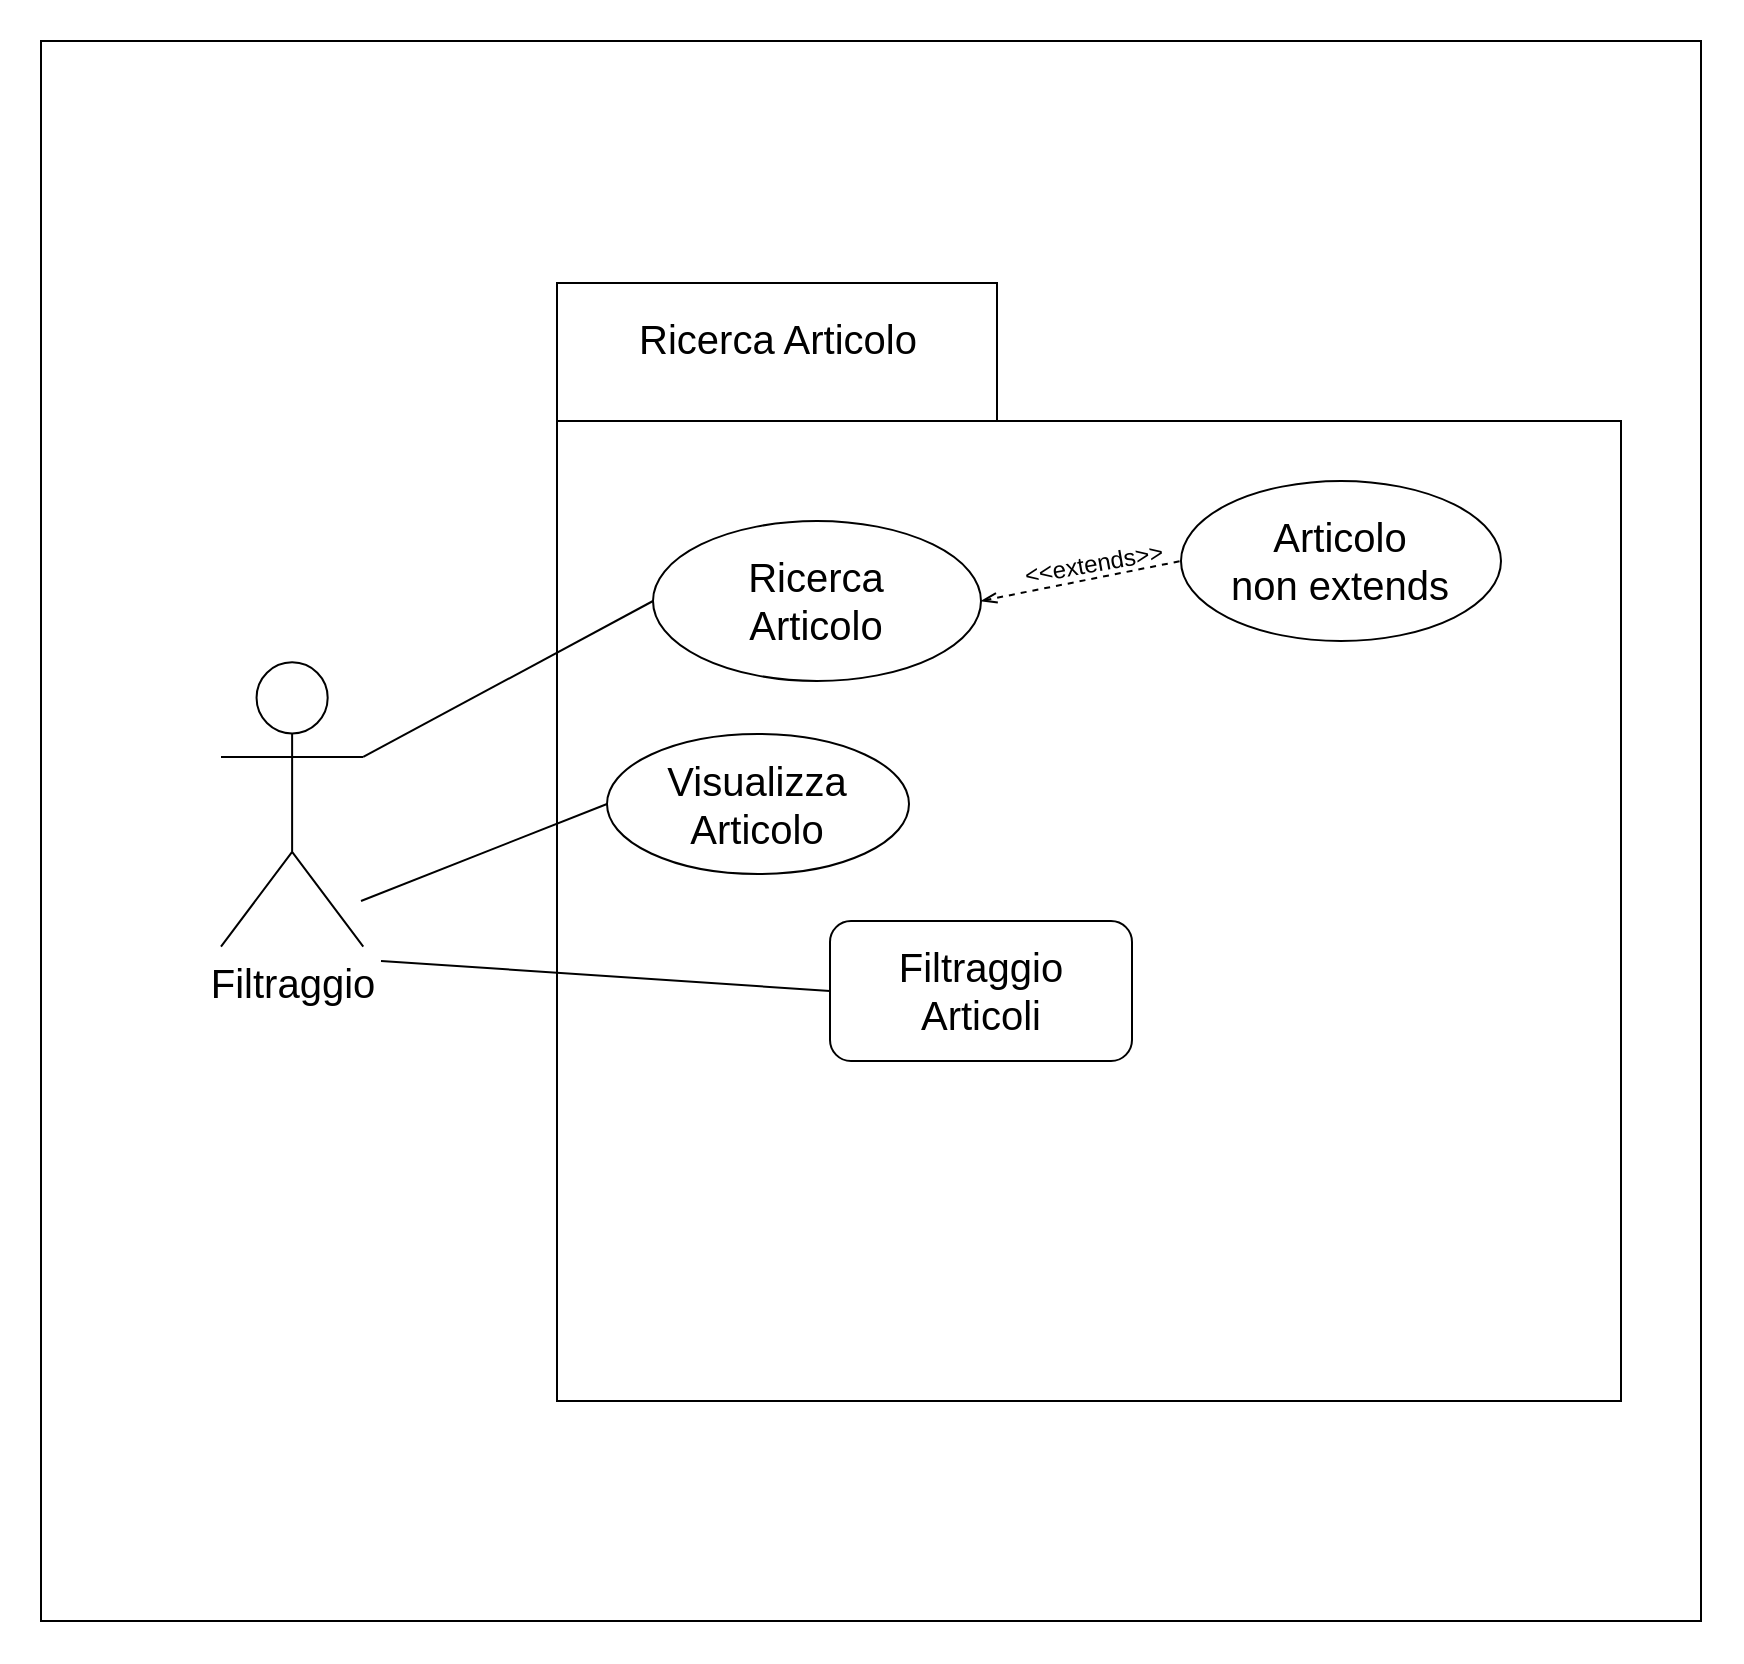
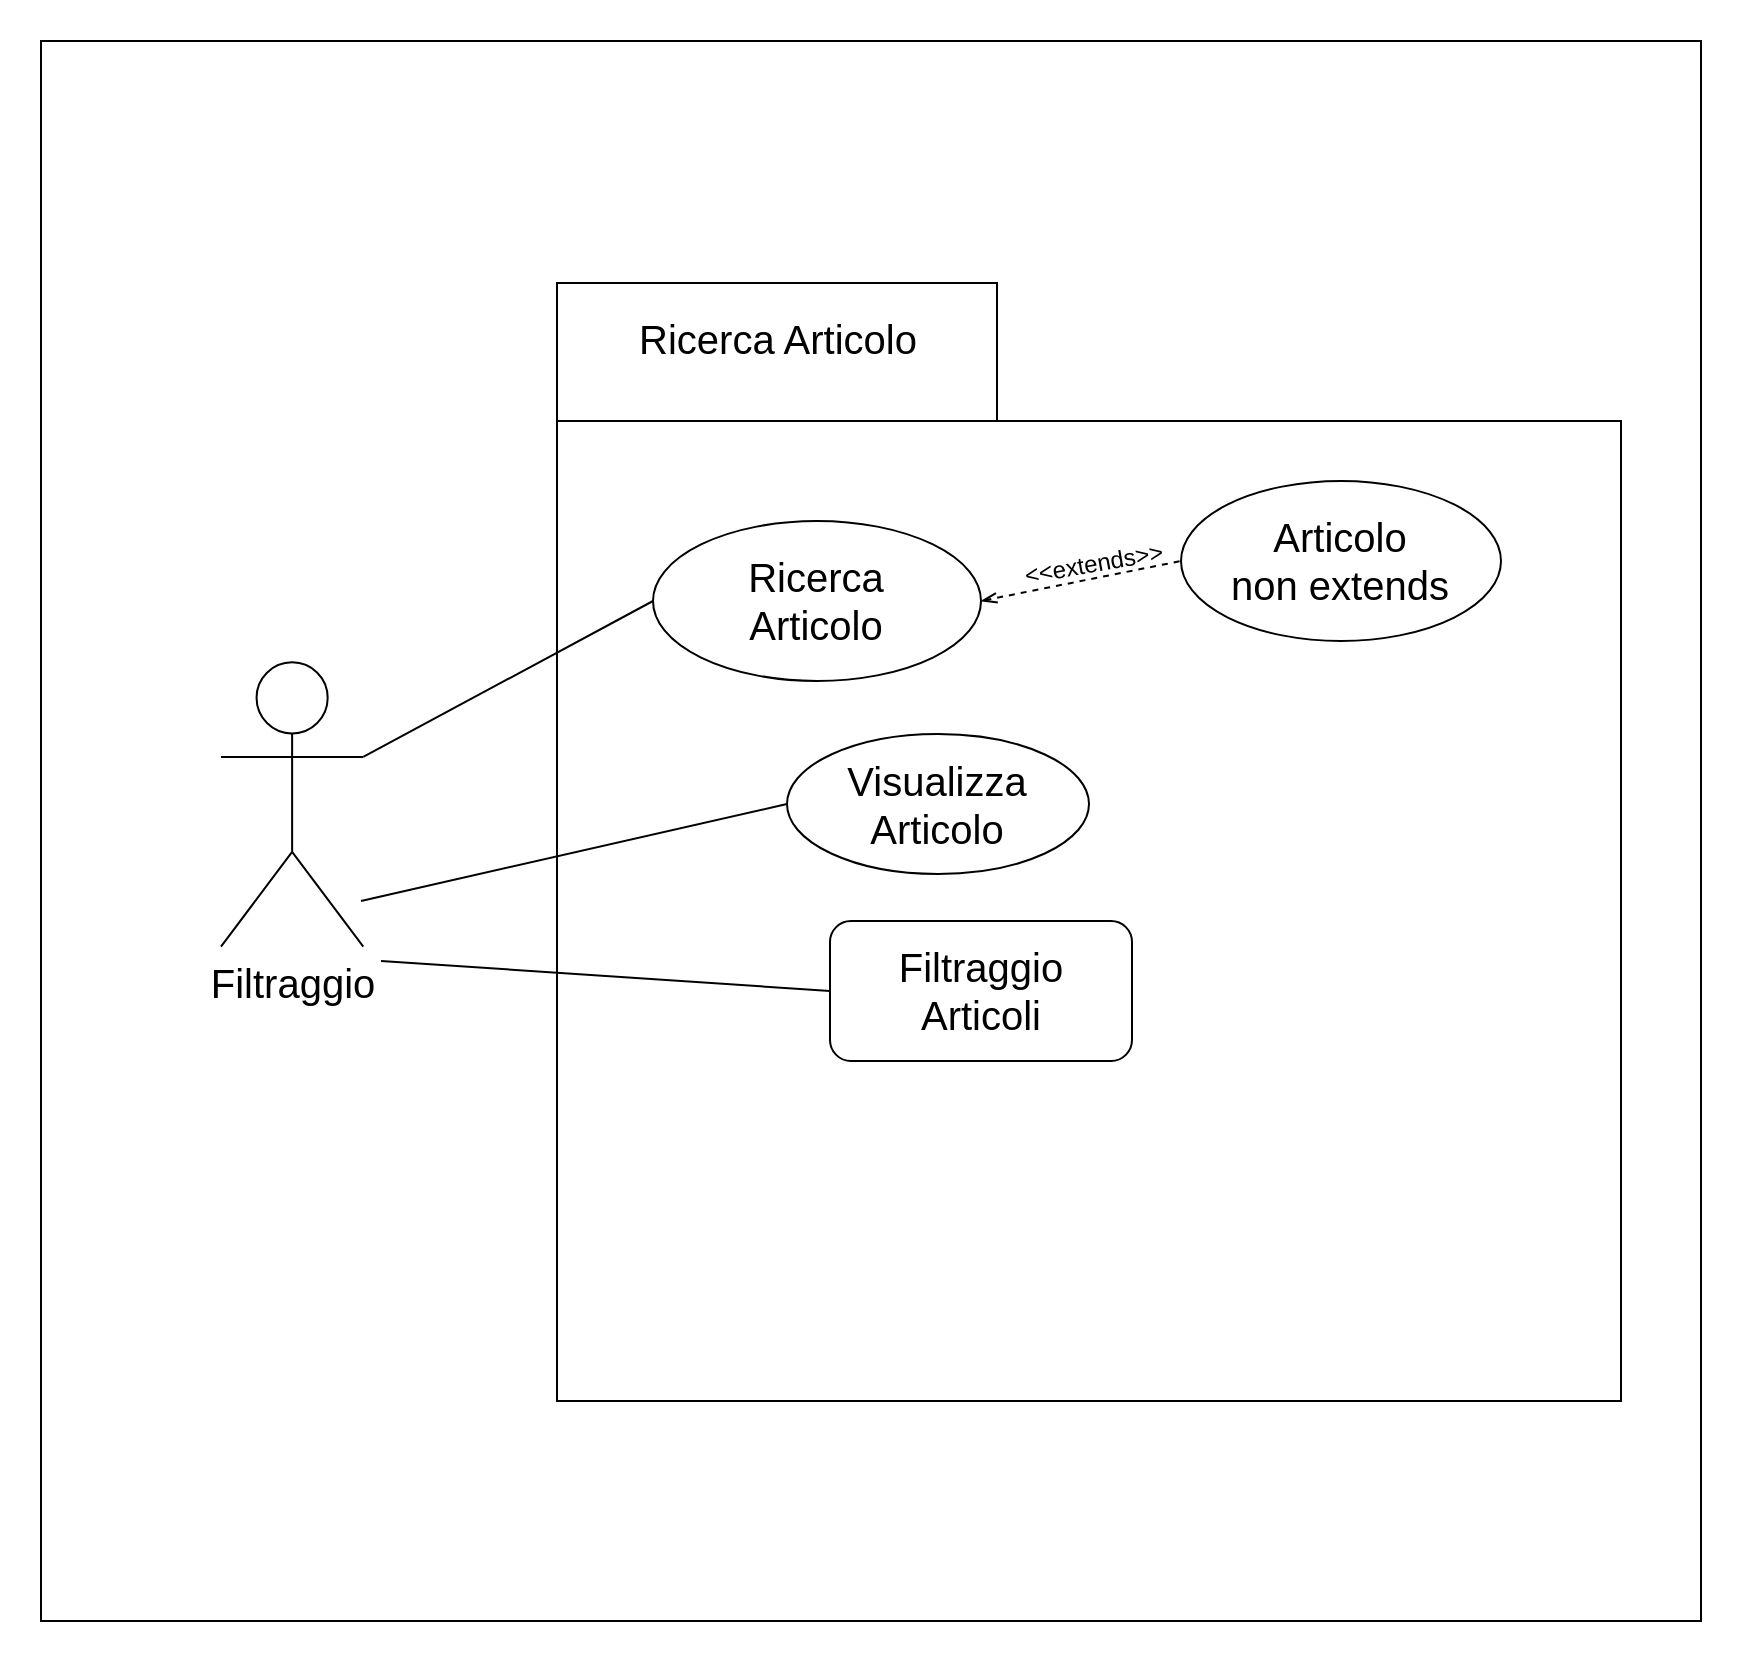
- <mxCell id="8" value="Visualizza Articolo" style="ellipse;whiteSpace=wrap;html=1;fontSize=20;" parent="1" vertex="1"><mxGeometry x="303" y="366.5" width="151" height="70" as="geometry" /></mxCell>
+ <mxCell id="8" value="Visualizza Articolo" style="ellipse;whiteSpace=wrap;html=1;fontSize=20;" parent="1" vertex="1"><mxGeometry x="393" y="366.5" width="151" height="70" as="geometry" /></mxCell>
